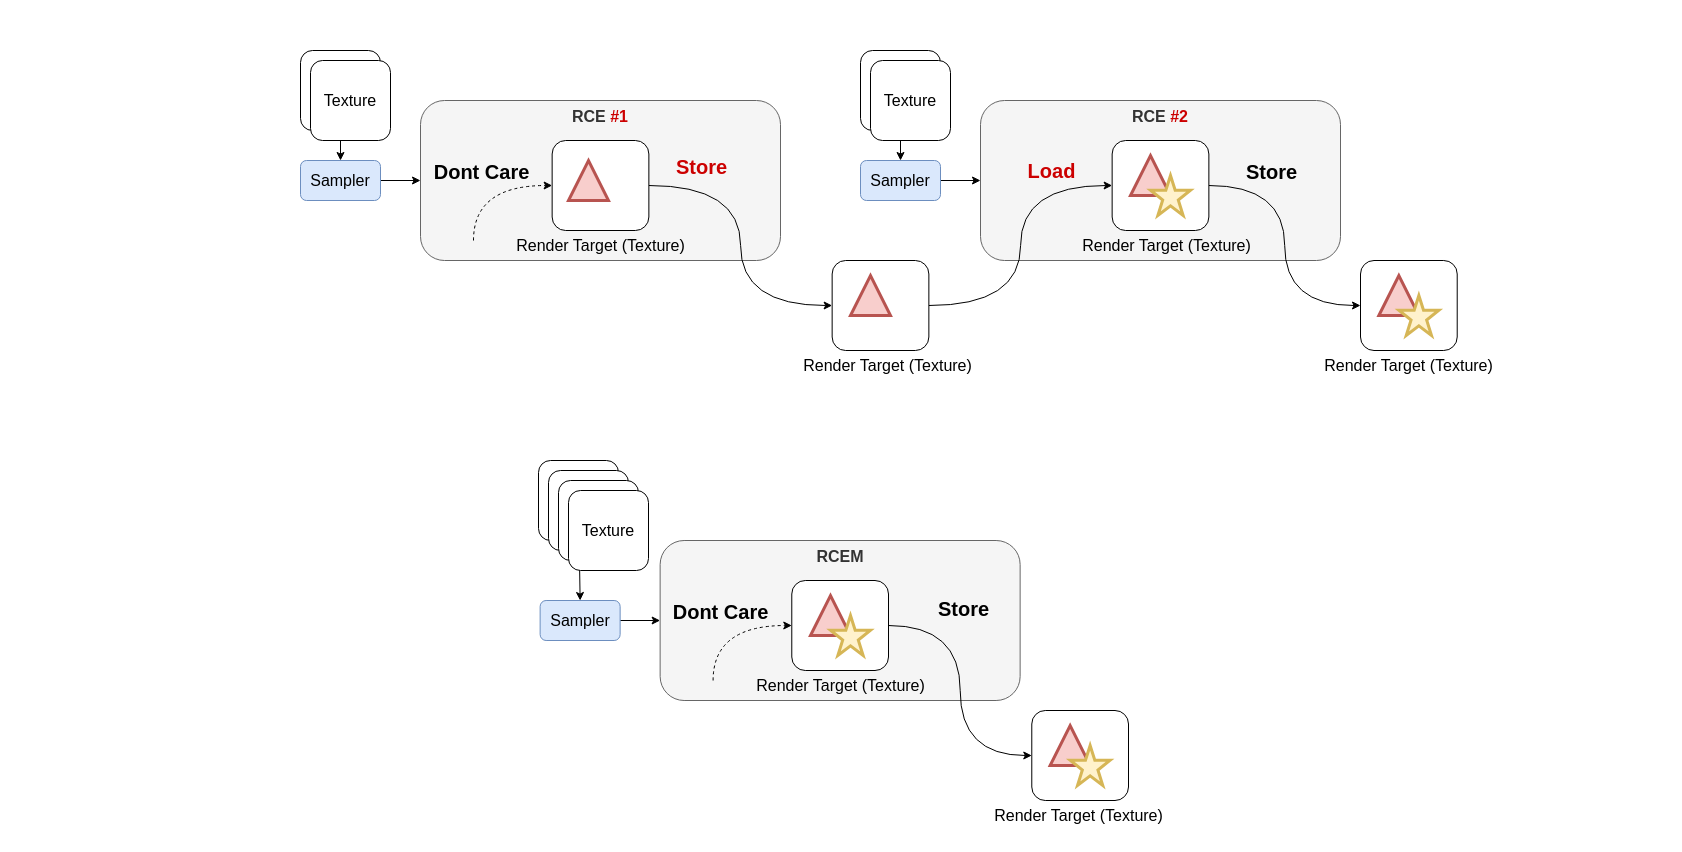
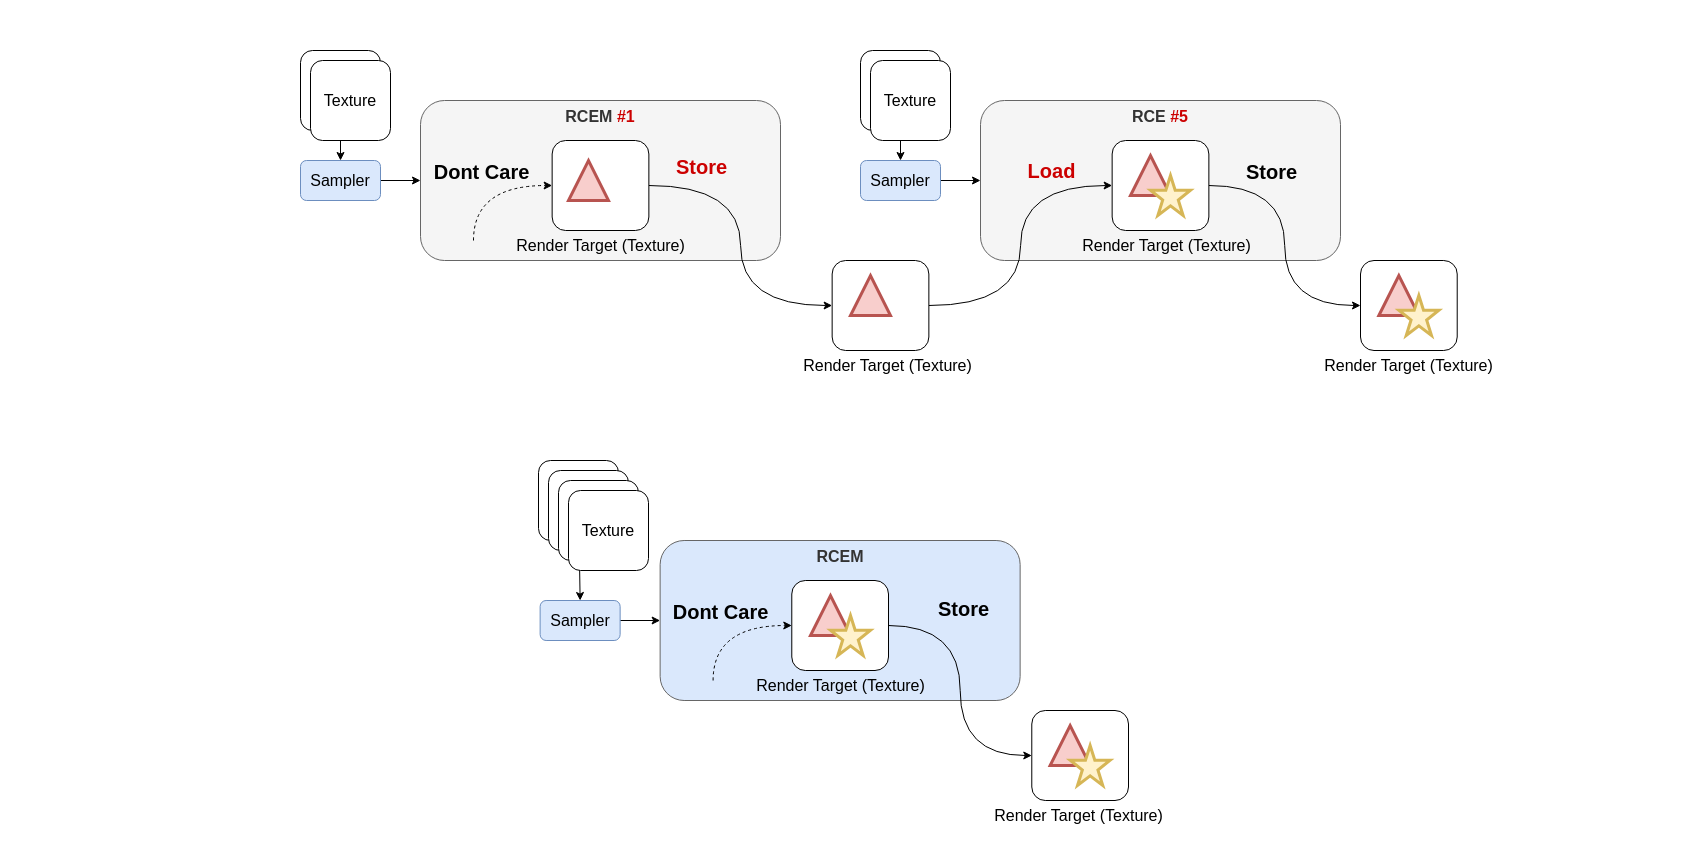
- <mxCell id="2" value="RCE &lt;font color=&quot;#cc0000&quot;&gt;#1&lt;/font&gt;" style="rounded=1;whiteSpace=wrap;html=1;strokeWidth=1;fillColor=#f5f5f5;fontColor=#333333;strokeColor=#666666;verticalAlign=top;fontStyle=1;fontSize=16;align=center;spacingLeft=0;" vertex="1" parent="1"><mxGeometry x="420" y="100" width="360" height="160" as="geometry" /></mxCell>
+ <mxCell id="2" value="RCEM &lt;font color=&quot;#cc0000&quot;&gt;#1&lt;/font&gt;" style="rounded=1;whiteSpace=wrap;html=1;strokeWidth=1;fillColor=#f5f5f5;fontColor=#333333;strokeColor=#666666;verticalAlign=top;fontStyle=1;fontSize=16;align=center;spacingLeft=0;" vertex="1" parent="1"><mxGeometry x="420" y="100" width="360" height="160" as="geometry" /></mxCell>
- <mxCell id="3" value="RCE &lt;font color=&quot;#cc0000&quot;&gt;#2&lt;/font&gt;" style="rounded=1;whiteSpace=wrap;html=1;strokeWidth=1;fillColor=#f5f5f5;fontColor=#333333;strokeColor=#666666;verticalAlign=top;fontStyle=1;fontSize=16;align=center;spacingLeft=0;" vertex="1" parent="1"><mxGeometry x="980" y="100" width="360" height="160" as="geometry" /></mxCell>
+ <mxCell id="3" value="RCE &lt;font color=&quot;#cc0000&quot;&gt;#5&lt;/font&gt;" style="rounded=1;whiteSpace=wrap;html=1;strokeWidth=1;fillColor=#f5f5f5;fontColor=#333333;strokeColor=#666666;verticalAlign=top;fontStyle=1;fontSize=16;align=center;spacingLeft=0;" vertex="1" parent="1"><mxGeometry x="980" y="100" width="360" height="160" as="geometry" /></mxCell>
- <mxCell id="21" value="RCEM" style="rounded=1;whiteSpace=wrap;html=1;strokeWidth=1;fillColor=#f5f5f5;fontColor=#333333;strokeColor=#666666;verticalAlign=top;fontStyle=1;fontSize=16;align=center;spacingLeft=0;" vertex="1" parent="1"><mxGeometry x="659.64" y="540" width="360" height="160" as="geometry" /></mxCell>
+ <mxCell id="21" value="RCEM" style="rounded=1;whiteSpace=wrap;html=1;strokeWidth=1;fillColor=#dae8fc;fontColor=#333333;strokeColor=#666666;verticalAlign=top;fontStyle=1;fontSize=16;align=center;spacingLeft=0;" vertex="1" parent="1"><mxGeometry x="659.64" y="540" width="360" height="160" as="geometry" /></mxCell>
